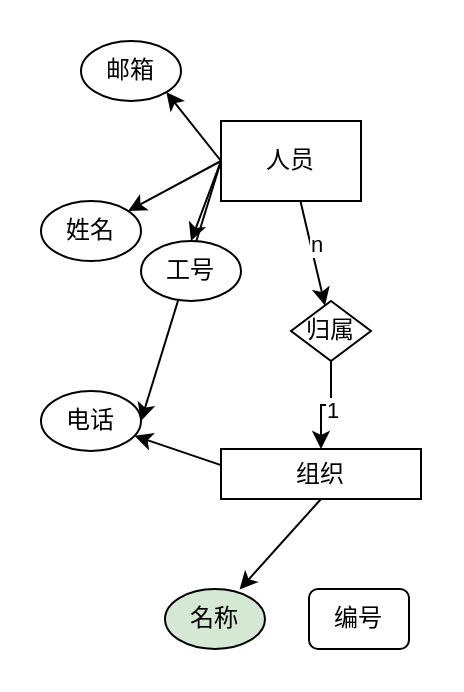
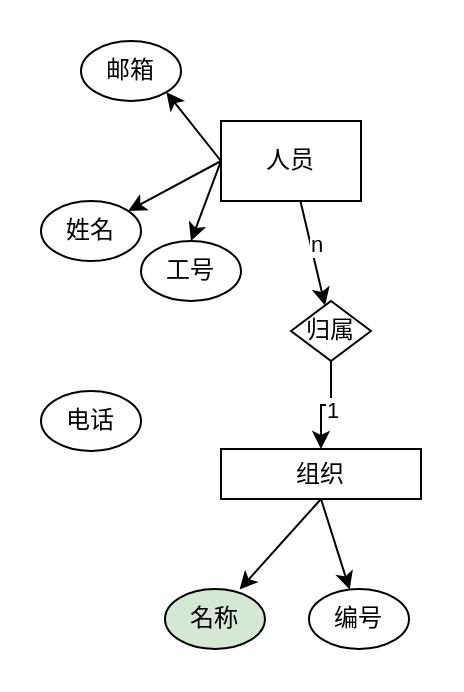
- <mxCell id="3" style="rounded=0;orthogonalLoop=1;jettySize=auto;html=1;exitX=0;exitY=0.5;exitDx=0;exitDy=0;entryX=1;entryY=0.5;entryDx=0;entryDy=0;" edge="1" parent="1" source="8" target="12"><mxGeometry relative="1" as="geometry" /></mxCell>
- <mxCell id="16" value="" style="rounded=0;orthogonalLoop=1;jettySize=auto;html=1;exitX=0.5;exitY=1;exitDx=0;exitDy=0;" edge="1" parent="1" source="17" target="12"><mxGeometry relative="1" as="geometry" /></mxCell>
+ <mxCell id="16" value="" style="rounded=0;orthogonalLoop=1;jettySize=auto;html=1;exitX=0.5;exitY=1;exitDx=0;exitDy=0;" edge="1" parent="1" source="17" target="19"><mxGeometry relative="1" as="geometry" /></mxCell>
- <mxCell id="19" value="编号" style="whiteSpace=wrap;html=1;rounded=1;" vertex="1" parent="1"><mxGeometry x="154" y="294" width="50" height="30" as="geometry" /></mxCell>
+ <mxCell id="19" value="编号" style="ellipse;whiteSpace=wrap;html=1;" vertex="1" parent="1"><mxGeometry x="154" y="294" width="50" height="30" as="geometry" /></mxCell>
